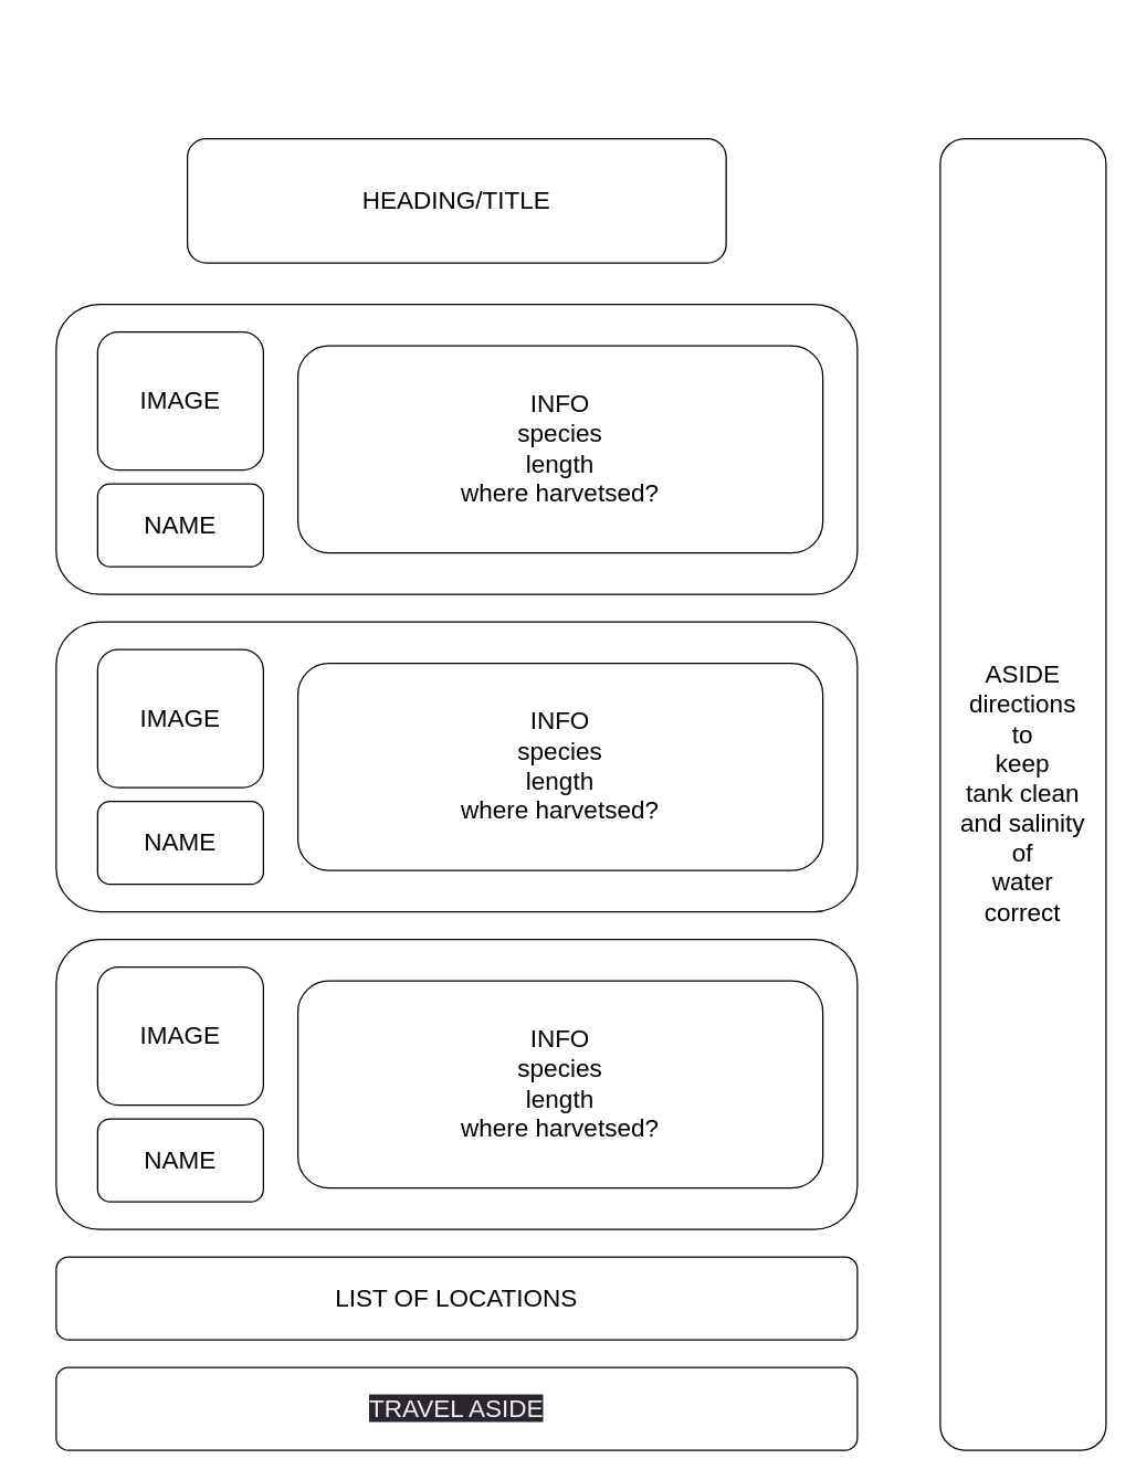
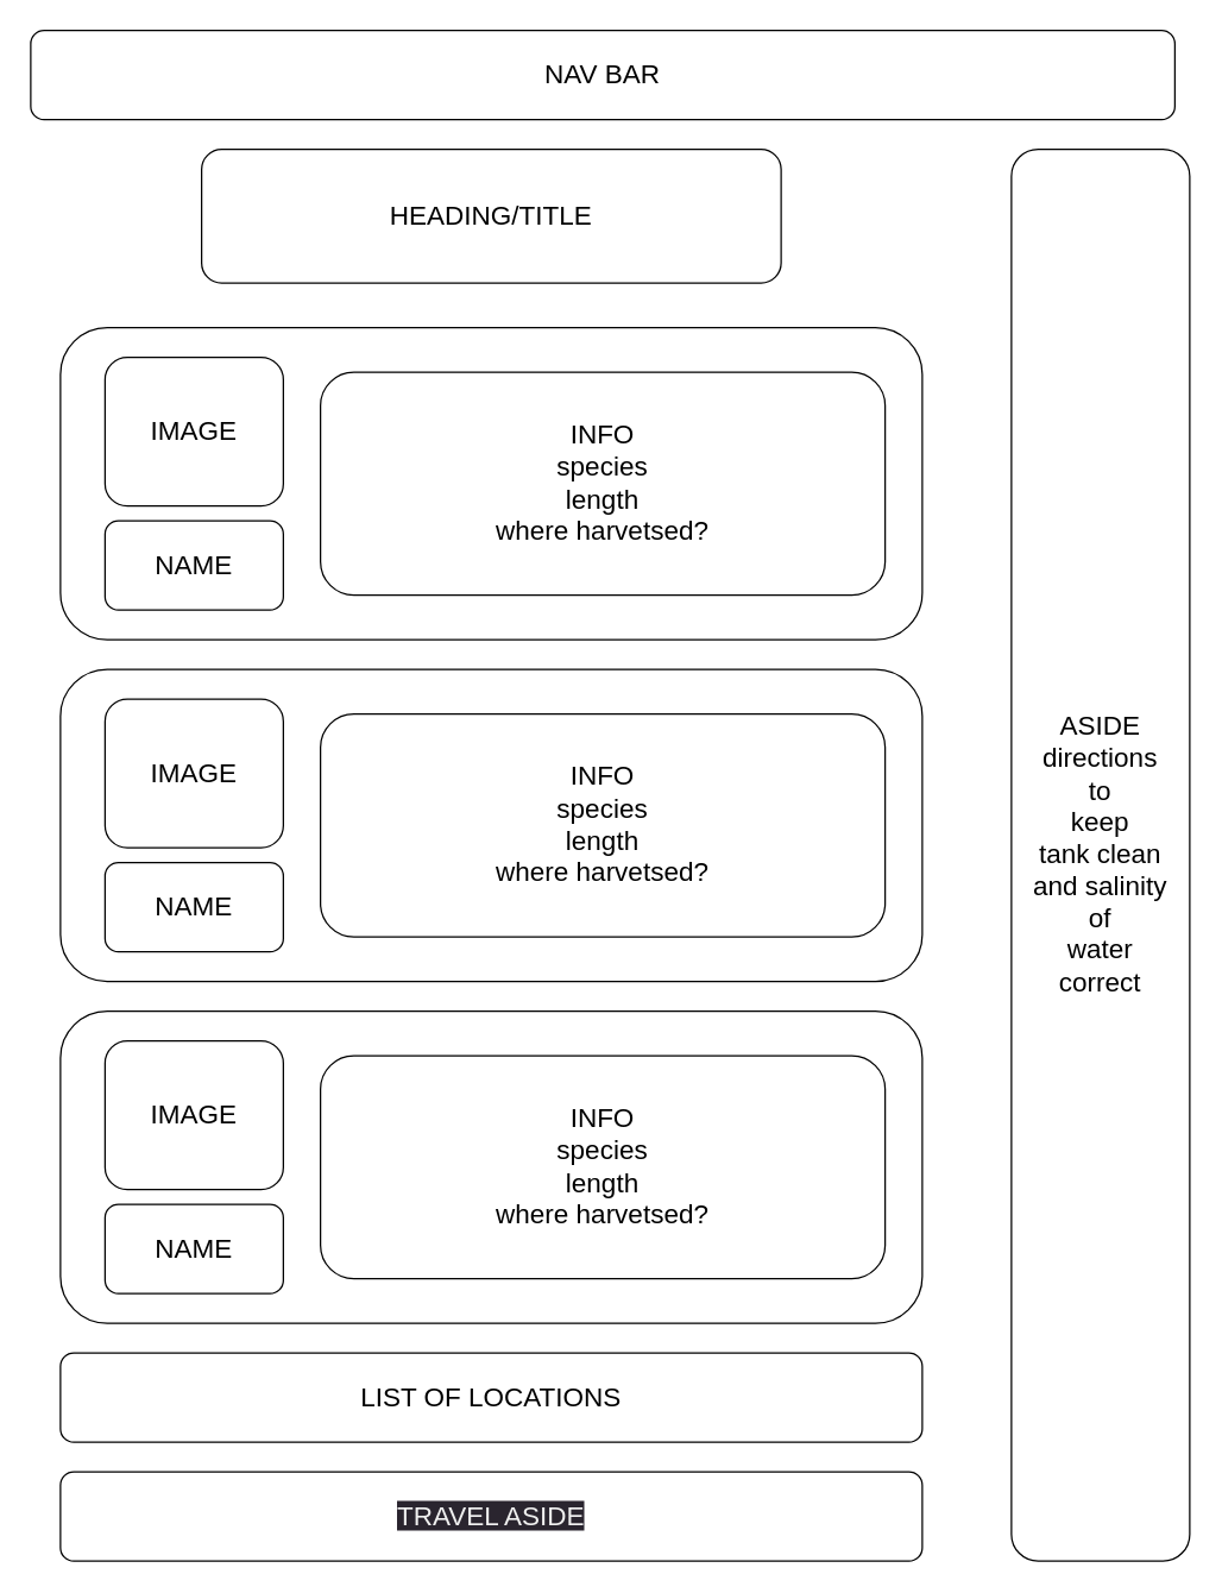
+ <mxCell id="2" value="&lt;font style=&quot;font-size: 18px;&quot;&gt;NAV BAR&lt;/font&gt;" style="rounded=1;whiteSpace=wrap;html=1;" parent="1" vertex="1"><mxGeometry x="20" y="20" width="770" height="60" as="geometry" /></mxCell>
